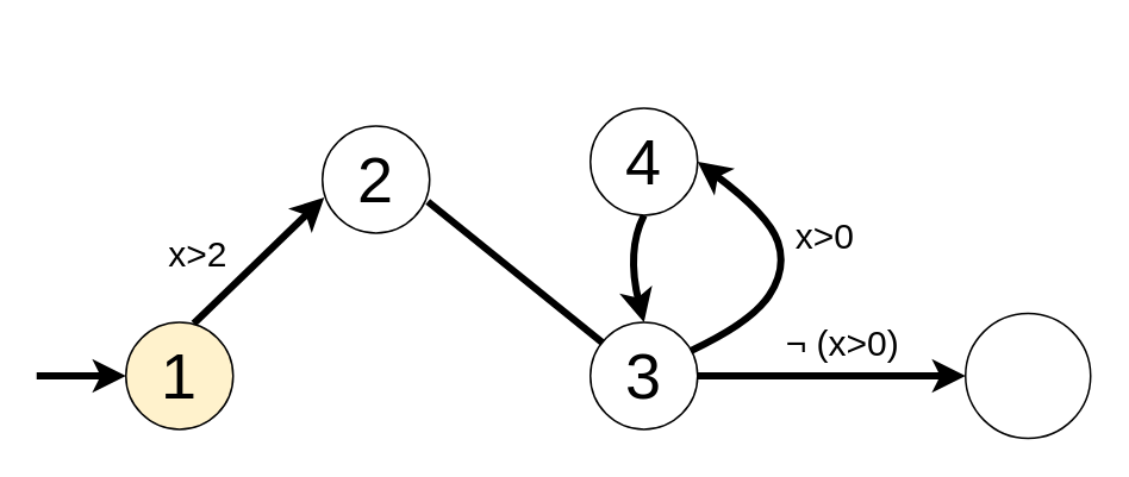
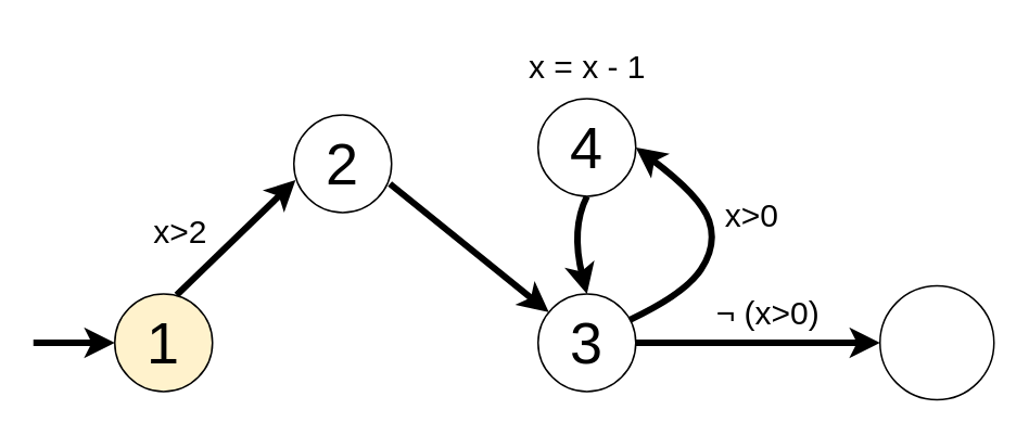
+ <mxCell id="16" value="&lt;font style=&quot;font-size: 20px;&quot;&gt;x = x - 1&lt;/font&gt;" style="text;html=1;align=center;verticalAlign=middle;resizable=0;points=[];autosize=1;strokeColor=none;fillColor=none;" vertex="1" parent="1"><mxGeometry x="310" y="20" width="100" height="40" as="geometry" /></mxCell>
- <mxCell id="6" style="rounded=0;orthogonalLoop=1;jettySize=auto;html=1;exitX=0.983;exitY=0.706;exitDx=0;exitDy=0;strokeWidth=4;exitPerimeter=0;endArrow=none;" edge="1" parent="1" source="7" target="10"><mxGeometry relative="1" as="geometry" /></mxCell>
+ <mxCell id="6" style="rounded=0;orthogonalLoop=1;jettySize=auto;html=1;exitX=0.983;exitY=0.706;exitDx=0;exitDy=0;strokeWidth=4;exitPerimeter=0;" edge="1" parent="1" source="7" target="10"><mxGeometry relative="1" as="geometry" /></mxCell>
